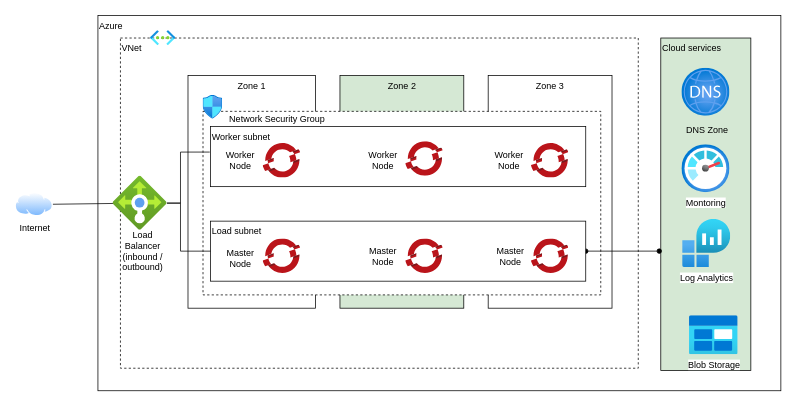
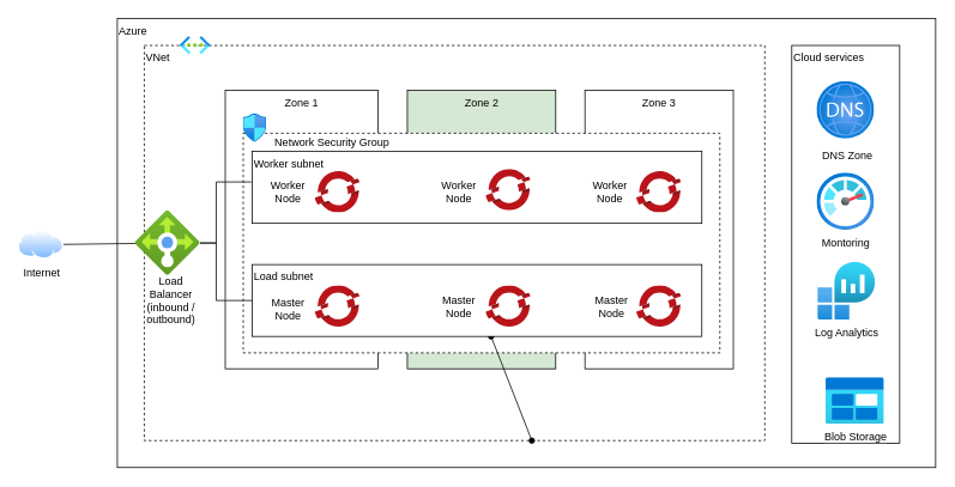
- <mxCell id="13" value="Cloud services" style="rounded=0;whiteSpace=wrap;html=1;align=left;verticalAlign=top;fillColor=#d5e8d4;" parent="1" vertex="1"><mxGeometry x="880" y="50" width="120" height="443" as="geometry" /></mxCell>
+ <mxCell id="13" value="Cloud services" style="rounded=0;whiteSpace=wrap;html=1;align=left;verticalAlign=top;" parent="1" vertex="1"><mxGeometry x="880" y="50" width="120" height="443" as="geometry" /></mxCell>
- <mxCell id="17" value="" style="endArrow=oval;startArrow=oval;html=1;rounded=0;startFill=1;endFill=1;jumpStyle=arc;entryX=-0.017;entryY=0.641;entryDx=0;entryDy=0;entryPerimeter=0;" parent="1" source="18" target="13" edge="1"><mxGeometry width="50" height="50" relative="1" as="geometry"><mxPoint x="800" y="334" as="sourcePoint" /><mxPoint x="830" y="418" as="targetPoint" /></mxGeometry></mxCell>
+ <mxCell id="17" value="" style="endArrow=oval;startArrow=oval;html=1;rounded=0;startFill=1;endFill=1;jumpStyle=arc;" parent="1" source="18" target="3" edge="1"><mxGeometry width="50" height="50" relative="1" as="geometry"><mxPoint x="800" y="334" as="sourcePoint" /><mxPoint x="830" y="418" as="targetPoint" /></mxGeometry></mxCell>
